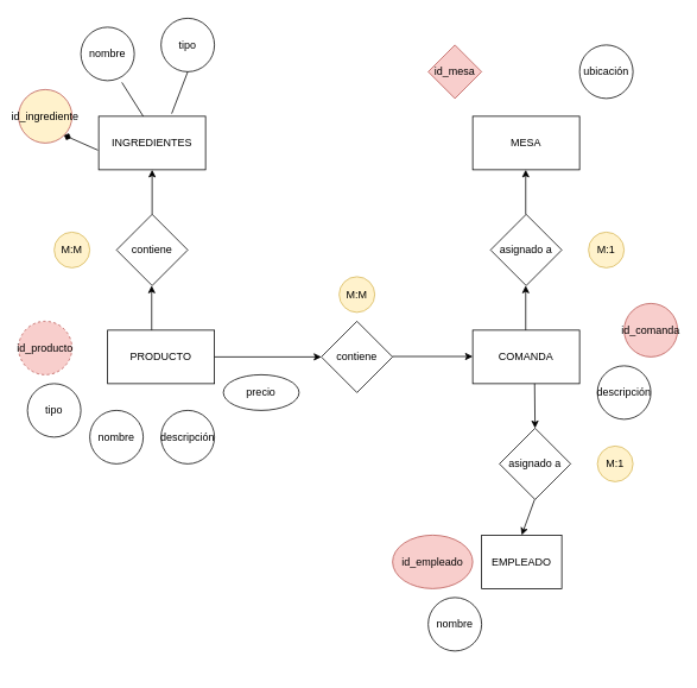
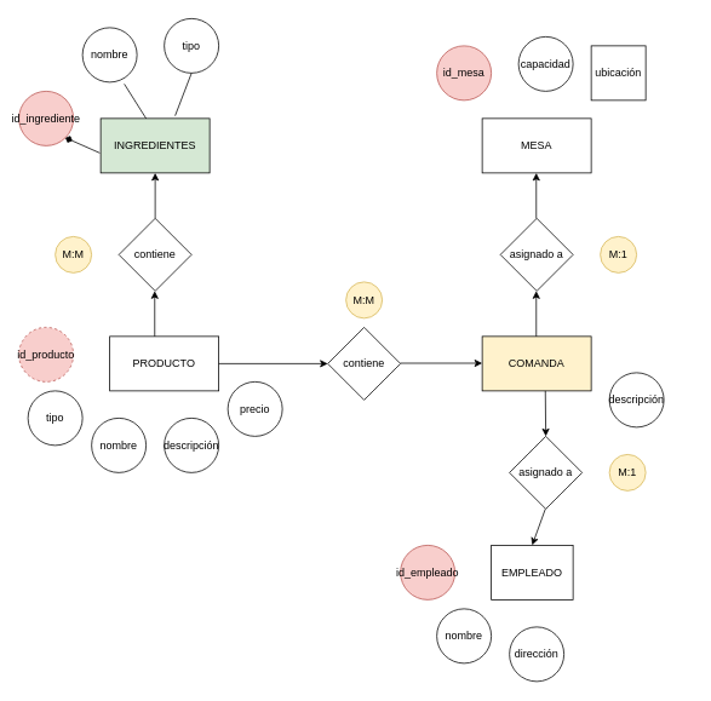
+ <mxCell id="31" value="capacidad" style="ellipse;whiteSpace=wrap;html=1;aspect=fixed;" parent="1" vertex="1"><mxGeometry x="570" y="40" width="60" height="60" as="geometry" /></mxCell>
- <mxCell id="27" value="id_mesa" style="rhombus;whiteSpace=wrap;html=1;aspect=fixed;fillColor=#f8cecc;strokeColor=#b85450;" parent="1" vertex="1"><mxGeometry x="480" y="50" width="60" height="60" as="geometry" /></mxCell>
+ <mxCell id="27" value="id_mesa" style="ellipse;whiteSpace=wrap;html=1;aspect=fixed;fillColor=#f8cecc;strokeColor=#b85450;" parent="1" vertex="1"><mxGeometry x="480" y="50" width="60" height="60" as="geometry" /></mxCell>
- <mxCell id="38" value="ubicación" style="ellipse;whiteSpace=wrap;html=1;aspect=fixed;" parent="1" vertex="1"><mxGeometry x="650" y="50" width="60" height="60" as="geometry" /></mxCell>
+ <mxCell id="38" value="ubicación" style="whiteSpace=wrap;html=1;aspect=fixed;rounded=0;" parent="1" vertex="1"><mxGeometry x="650" y="50" width="60" height="60" as="geometry" /></mxCell>
- <mxCell id="30" value="id_ingrediente" style="ellipse;whiteSpace=wrap;html=1;aspect=fixed;fillColor=#fff2cc;strokeColor=#b85450;" parent="1" vertex="1"><mxGeometry x="20" y="100" width="60" height="60" as="geometry" /></mxCell>
+ <mxCell id="30" value="id_ingrediente" style="ellipse;whiteSpace=wrap;html=1;aspect=fixed;fillColor=#f8cecc;strokeColor=#b85450;" parent="1" vertex="1"><mxGeometry x="20" y="100" width="60" height="60" as="geometry" /></mxCell>
- <mxCell id="2" value="INGREDIENTES" style="rounded=0;whiteSpace=wrap;html=1;" parent="1" vertex="1"><mxGeometry x="110" y="130" width="120" height="60" as="geometry" /></mxCell>
+ <mxCell id="2" value="INGREDIENTES" style="rounded=0;whiteSpace=wrap;html=1;fillColor=#d5e8d4;" parent="1" vertex="1"><mxGeometry x="110" y="130" width="120" height="60" as="geometry" /></mxCell>
- <mxCell id="34" value="id_comanda" style="ellipse;whiteSpace=wrap;html=1;aspect=fixed;fillColor=#f8cecc;strokeColor=#b85450;" parent="1" vertex="1"><mxGeometry x="700" y="340" width="60" height="60" as="geometry" /></mxCell>
- <mxCell id="6" value="COMANDA" style="rounded=0;whiteSpace=wrap;html=1;" parent="1" vertex="1"><mxGeometry x="530" y="370" width="120" height="60" as="geometry" /></mxCell>
+ <mxCell id="6" value="COMANDA" style="rounded=0;whiteSpace=wrap;html=1;fillColor=#fff2cc;" parent="1" vertex="1"><mxGeometry x="530" y="370" width="120" height="60" as="geometry" /></mxCell>
- <mxCell id="37" value="precio" style="ellipse;whiteSpace=wrap;html=1;aspect=fixed;" parent="1" vertex="1"><mxGeometry x="250" y="420" width="85" height="40" as="geometry" /></mxCell>
+ <mxCell id="37" value="precio" style="ellipse;whiteSpace=wrap;html=1;aspect=fixed;" parent="1" vertex="1"><mxGeometry x="250" y="420" width="60" height="60" as="geometry" /></mxCell>
- <mxCell id="32" value="id_empleado" style="ellipse;whiteSpace=wrap;html=1;aspect=fixed;fillColor=#f8cecc;strokeColor=#b85450;" parent="1" vertex="1"><mxGeometry x="440" y="600" width="90" height="60" as="geometry" /></mxCell>
+ <mxCell id="32" value="id_empleado" style="ellipse;whiteSpace=wrap;html=1;aspect=fixed;fillColor=#f8cecc;strokeColor=#b85450;" parent="1" vertex="1"><mxGeometry x="440" y="600" width="60" height="60" as="geometry" /></mxCell>
+ <mxCell id="36" value="dirección" style="ellipse;whiteSpace=wrap;html=1;aspect=fixed;" parent="1" vertex="1"><mxGeometry x="560" y="690" width="60" height="60" as="geometry" /></mxCell>
